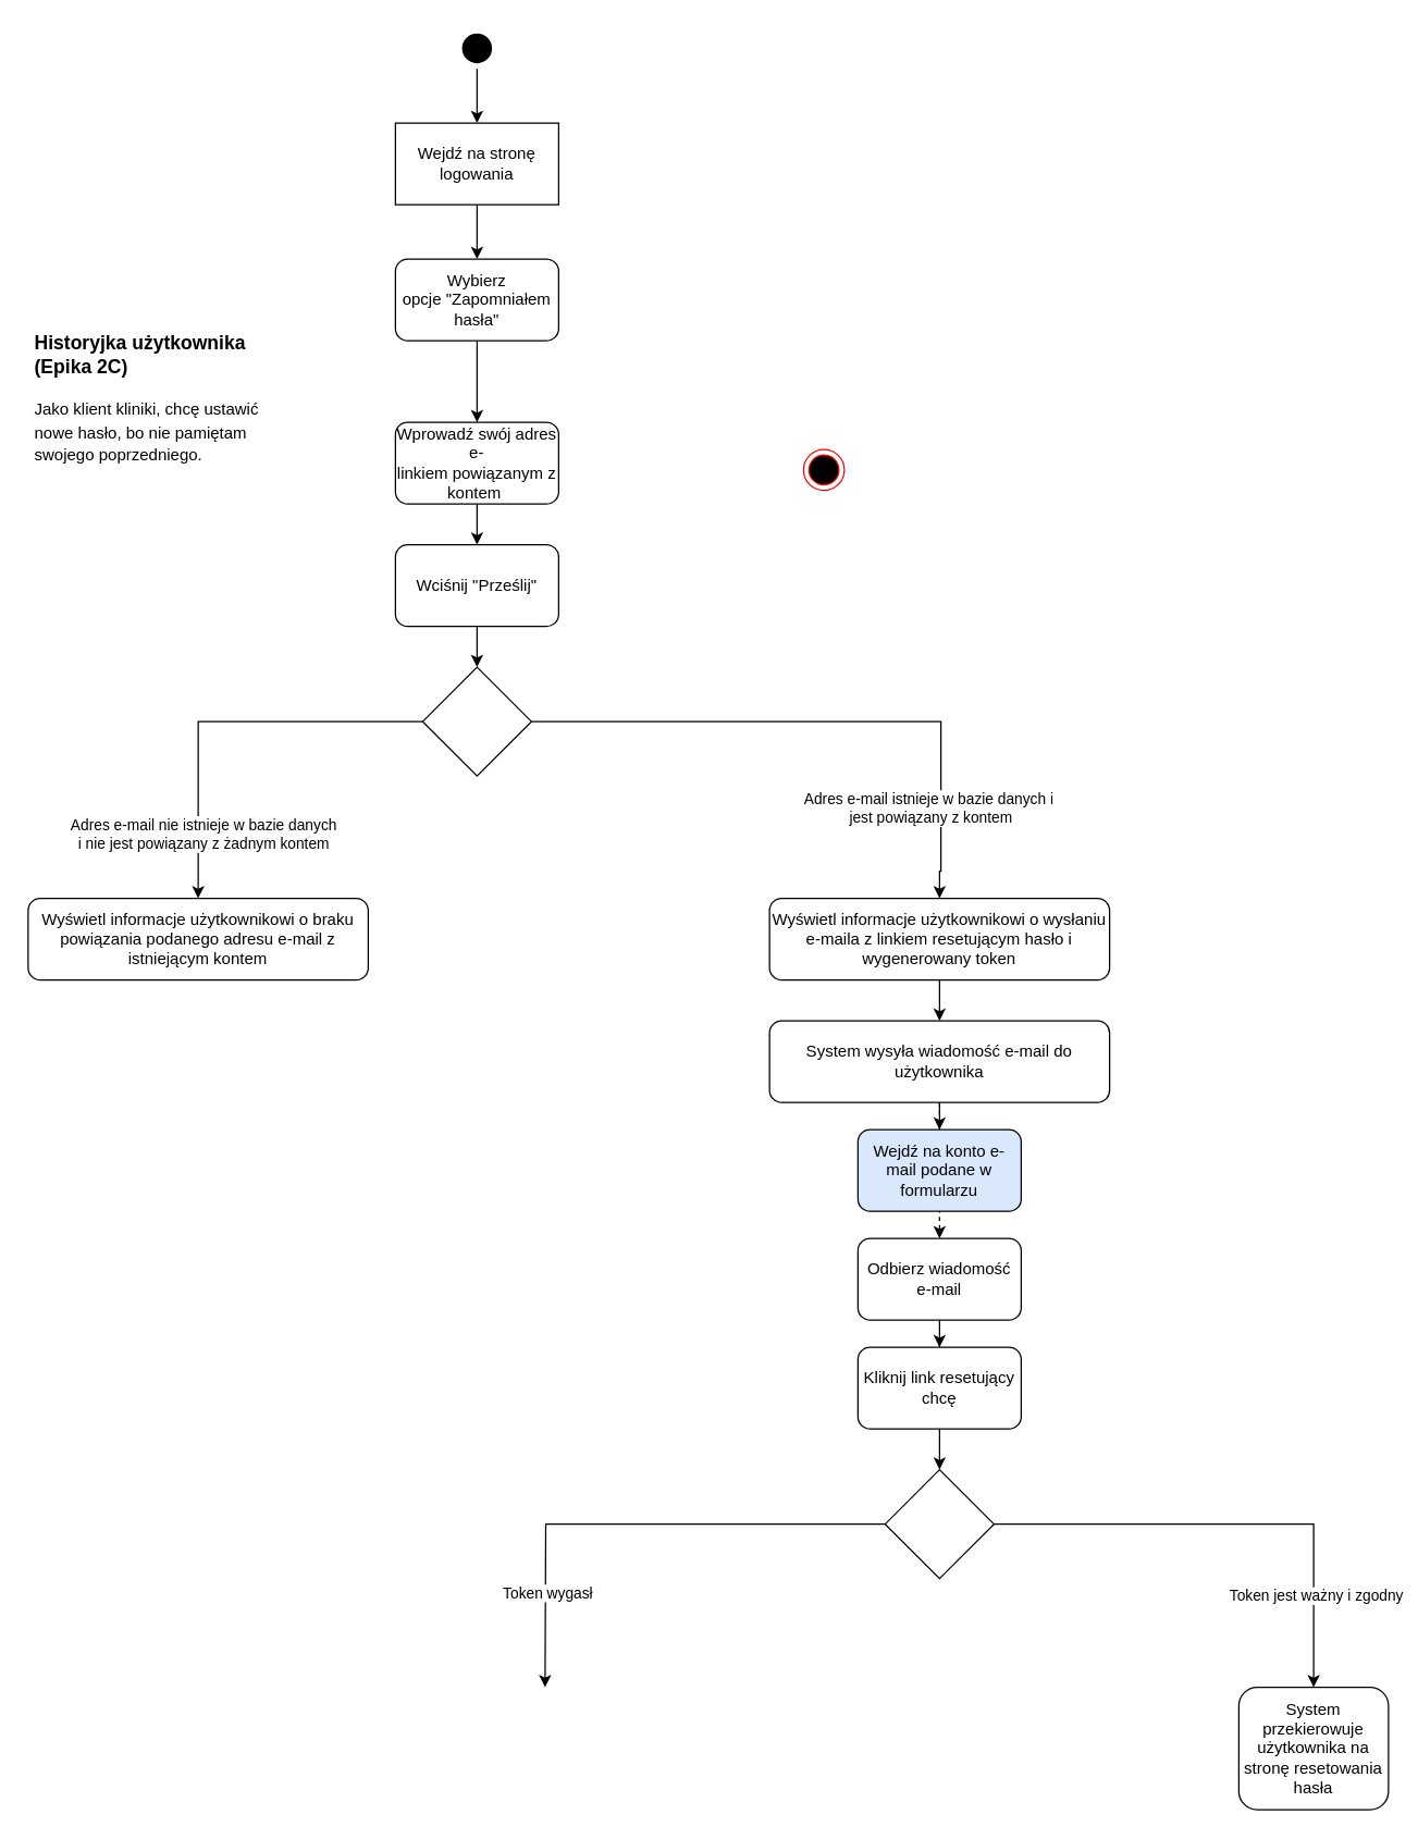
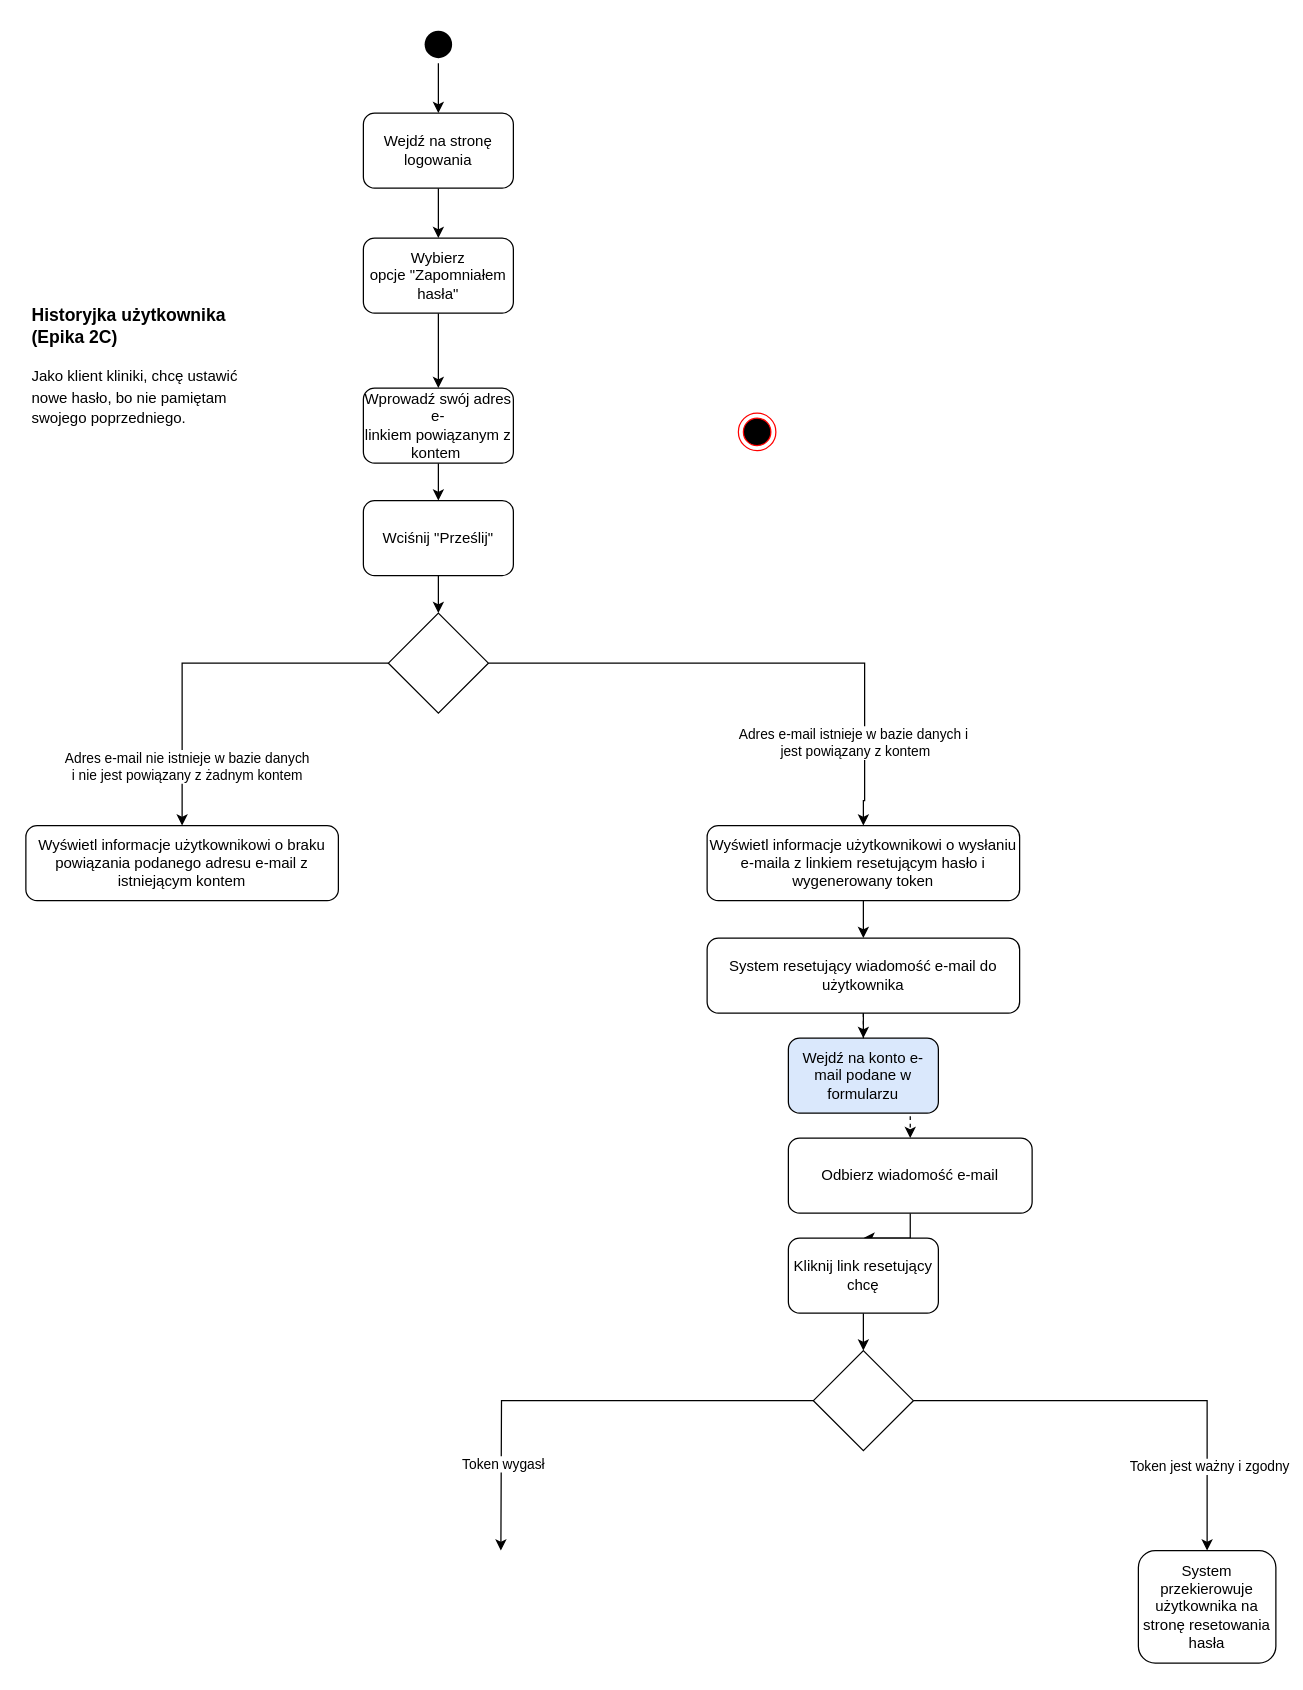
- <mxCell id="8" value="Wejdź na stronę logowania" style="whiteSpace=wrap;html=1;rounded=0;" vertex="1" parent="1"><mxGeometry x="290" y="90" width="120" height="60" as="geometry" /></mxCell>
+ <mxCell id="8" value="Wejdź na stronę logowania" style="rounded=1;whiteSpace=wrap;html=1;" vertex="1" parent="1"><mxGeometry x="290" y="90" width="120" height="60" as="geometry" /></mxCell>
- <mxCell id="20" value="System wysyła wiadomość e-mail do użytkownika" style="rounded=1;whiteSpace=wrap;html=1;" vertex="1" parent="1"><mxGeometry x="565" y="750" width="250" height="60" as="geometry" /></mxCell>
+ <mxCell id="20" value="System resetujący wiadomość e-mail do użytkownika" style="rounded=1;whiteSpace=wrap;html=1;" vertex="1" parent="1"><mxGeometry x="565" y="750" width="250" height="60" as="geometry" /></mxCell>
- <mxCell id="26" value="Odbierz wiadomość e-mail" style="rounded=1;whiteSpace=wrap;html=1;" vertex="1" parent="1"><mxGeometry x="630" y="910" width="120" height="60" as="geometry" /></mxCell>
+ <mxCell id="26" value="Odbierz wiadomość e-mail" style="rounded=1;whiteSpace=wrap;html=1;" vertex="1" parent="1"><mxGeometry x="630" y="910" width="195" height="60" as="geometry" /></mxCell>
